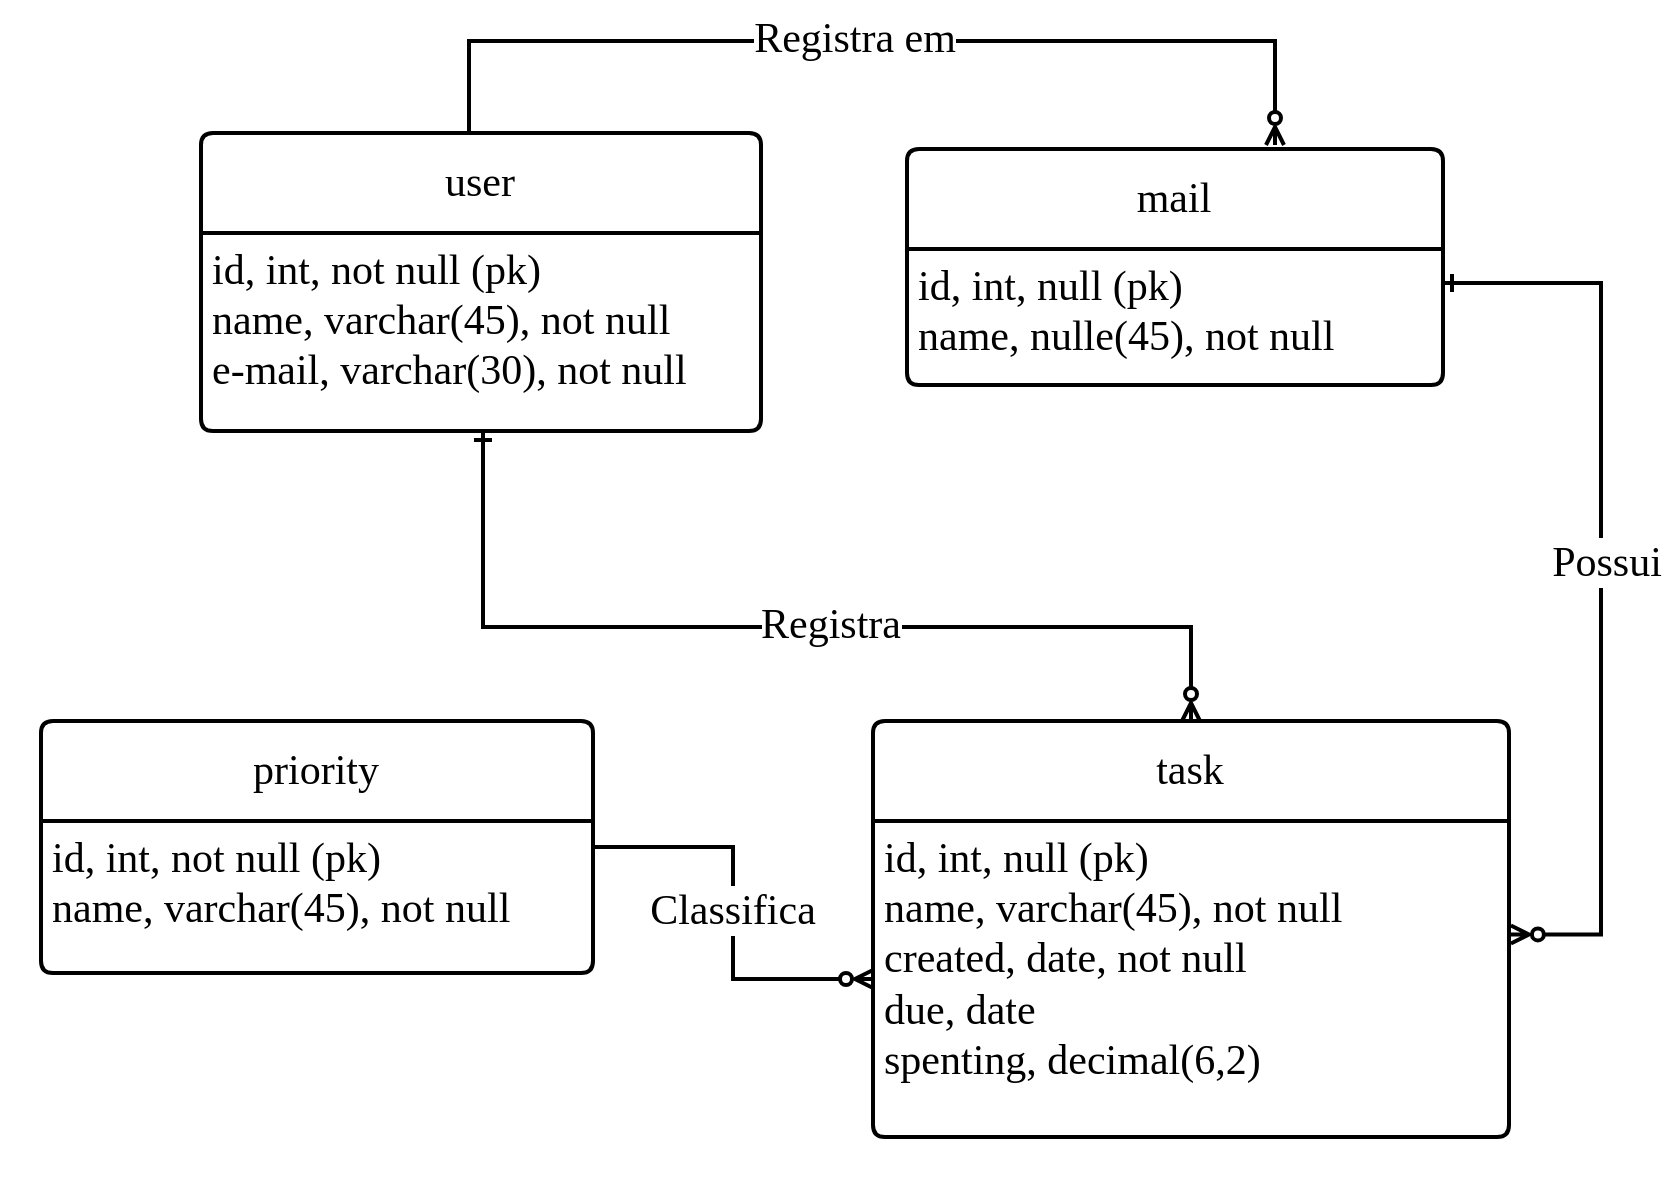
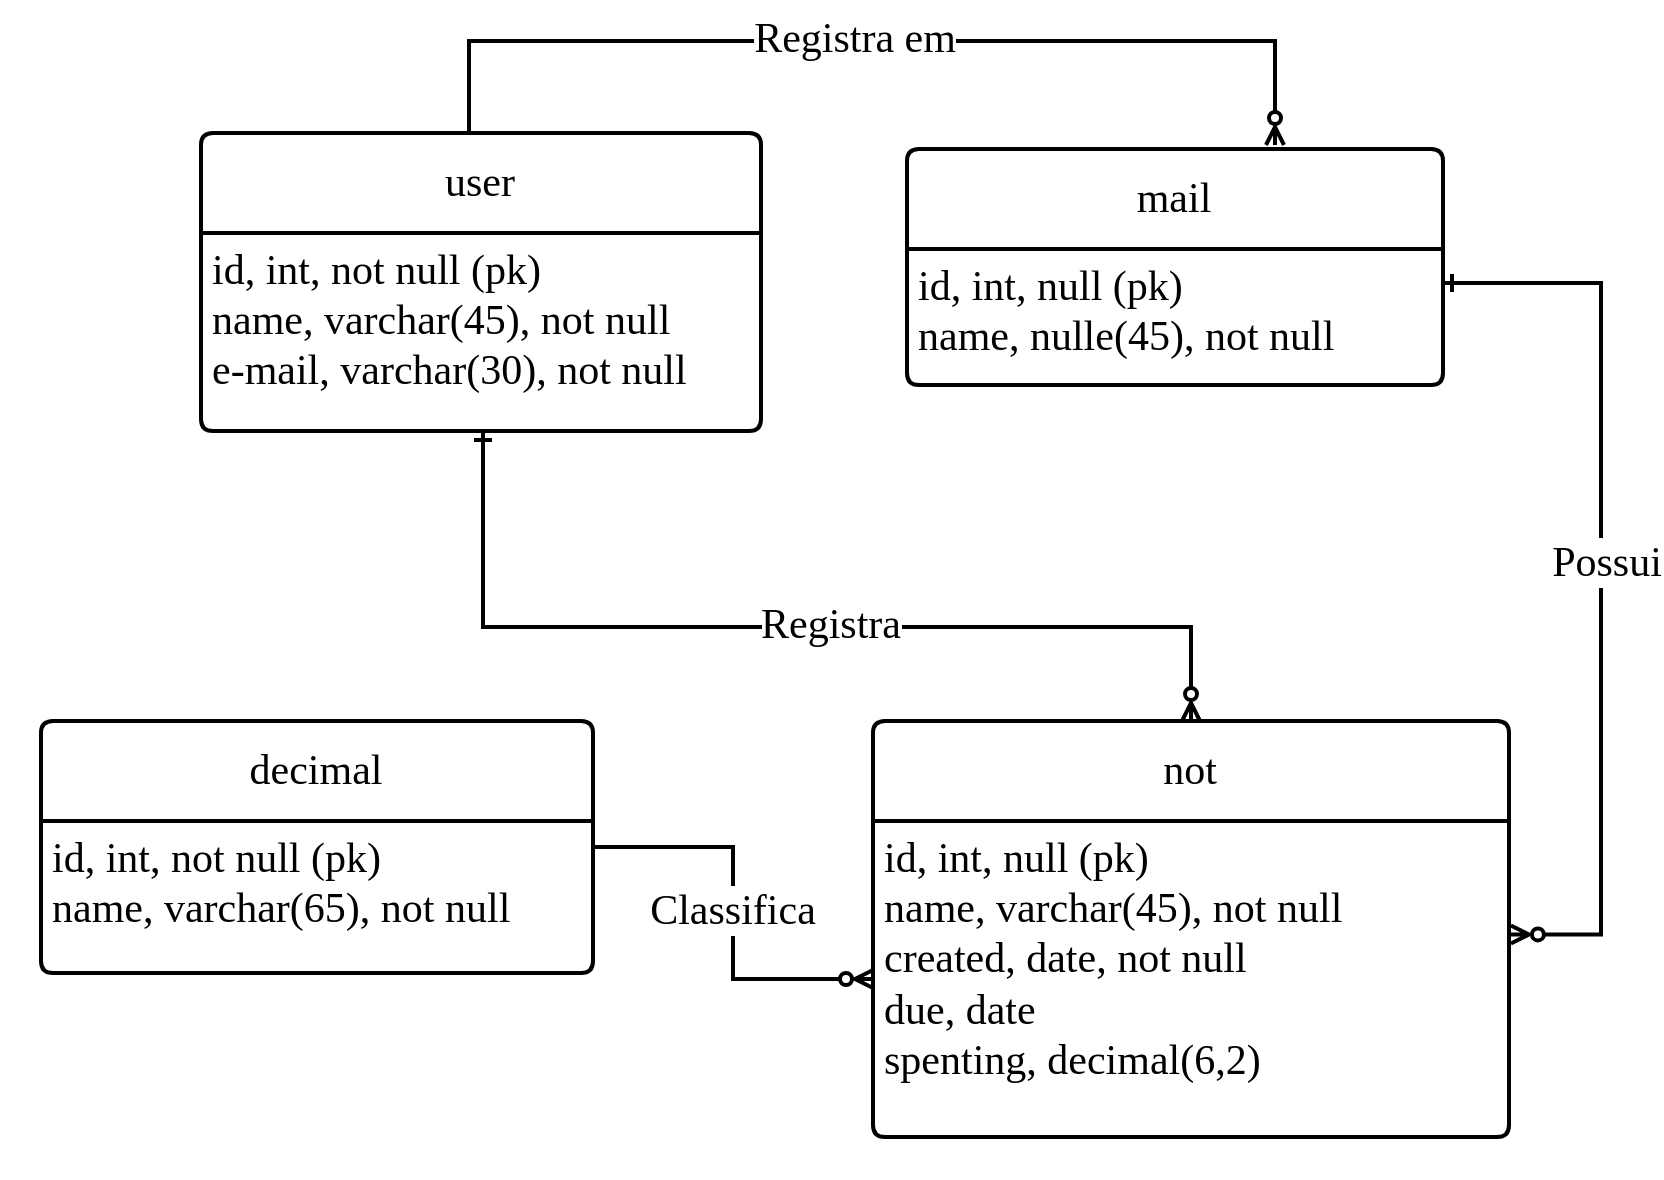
- <mxCell id="12" value="priority" style="swimlane;childLayout=stackLayout;horizontal=1;startSize=50;horizontalStack=0;rounded=1;fontSize=21;fontStyle=0;strokeWidth=2;resizeParent=0;resizeLast=1;shadow=0;dashed=0;align=center;arcSize=4;whiteSpace=wrap;html=1;fontFamily=Ink Free;labelBackgroundColor=default;" parent="1" vertex="1"><mxGeometry x="20" y="360" width="276" height="126" as="geometry" /></mxCell>
+ <mxCell id="12" value="decimal" style="swimlane;childLayout=stackLayout;horizontal=1;startSize=50;horizontalStack=0;rounded=1;fontSize=21;fontStyle=0;strokeWidth=2;resizeParent=0;resizeLast=1;shadow=0;dashed=0;align=center;arcSize=4;whiteSpace=wrap;html=1;fontFamily=Ink Free;labelBackgroundColor=default;" parent="1" vertex="1"><mxGeometry x="20" y="360" width="276" height="126" as="geometry" /></mxCell>
- <mxCell id="2" value="task" style="swimlane;childLayout=stackLayout;horizontal=1;startSize=50;horizontalStack=0;rounded=1;fontSize=21;fontStyle=0;strokeWidth=2;resizeParent=0;resizeLast=1;shadow=0;dashed=0;align=center;arcSize=4;whiteSpace=wrap;html=1;fontFamily=Ink Free;labelBackgroundColor=default;" parent="1" vertex="1"><mxGeometry x="436" y="360" width="318" height="208" as="geometry" /></mxCell>
+ <mxCell id="2" value="not" style="swimlane;childLayout=stackLayout;horizontal=1;startSize=50;horizontalStack=0;rounded=1;fontSize=21;fontStyle=0;strokeWidth=2;resizeParent=0;resizeLast=1;shadow=0;dashed=0;align=center;arcSize=4;whiteSpace=wrap;html=1;fontFamily=Ink Free;labelBackgroundColor=default;" parent="1" vertex="1"><mxGeometry x="436" y="360" width="318" height="208" as="geometry" /></mxCell>
- <mxCell id="13" value="id, int, not null (pk)&lt;br&gt;name, varchar(45), not null" style="align=left;strokeColor=none;fillColor=none;spacingLeft=4;fontSize=21;verticalAlign=top;resizable=0;rotatable=0;part=1;html=1;fontFamily=Ink Free;labelBackgroundColor=default;" parent="12" vertex="1"><mxGeometry y="50" width="276" height="76" as="geometry" /></mxCell>
+ <mxCell id="13" value="id, int, not null (pk)&lt;br&gt;name, varchar(65), not null" style="align=left;strokeColor=none;fillColor=none;spacingLeft=4;fontSize=21;verticalAlign=top;resizable=0;rotatable=0;part=1;html=1;fontFamily=Ink Free;labelBackgroundColor=default;" parent="12" vertex="1"><mxGeometry y="50" width="276" height="76" as="geometry" /></mxCell>
